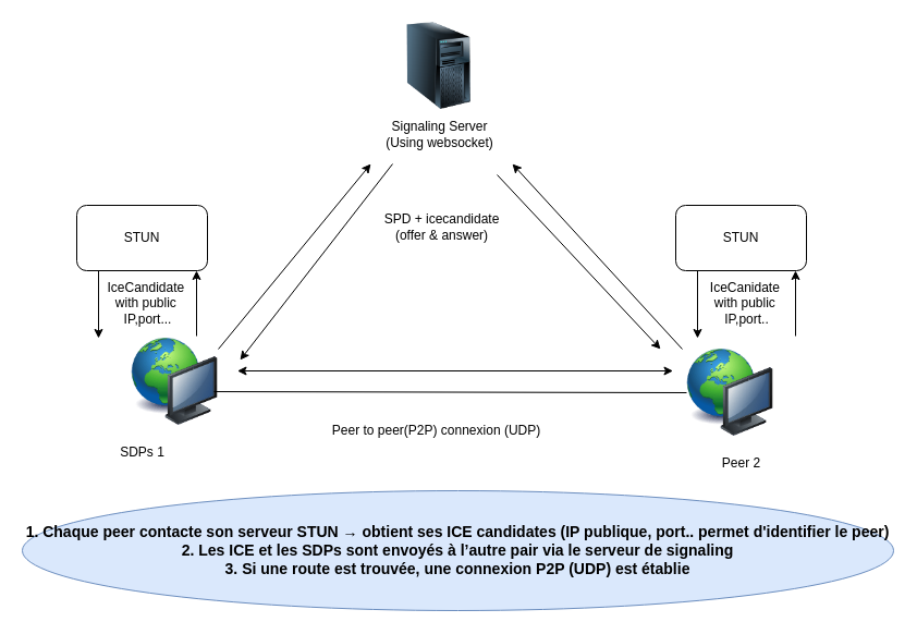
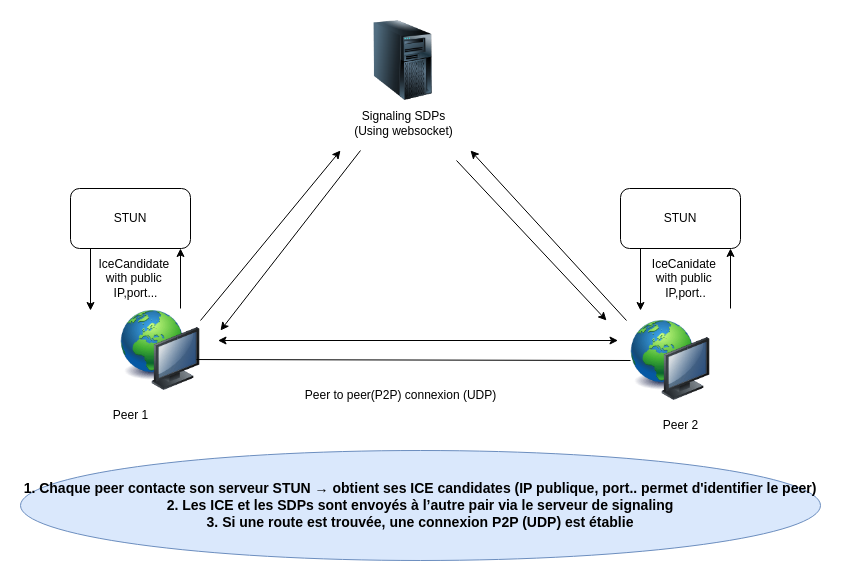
- <mxCell id="9" value="Signaling Server&lt;div&gt;(Using websocket)&lt;/div&gt;" style="text;html=1;align=center;verticalAlign=middle;resizable=0;points=[];autosize=1;strokeColor=none;fillColor=none;" parent="7" vertex="1"><mxGeometry x="-5" y="83" width="120" height="40" as="geometry" /></mxCell>
+ <mxCell id="9" value="Signaling SDPs&lt;div&gt;(Using websocket)&lt;/div&gt;" style="text;html=1;align=center;verticalAlign=middle;resizable=0;points=[];autosize=1;strokeColor=none;fillColor=none;" parent="7" vertex="1"><mxGeometry x="-5" y="83" width="120" height="40" as="geometry" /></mxCell>
- <mxCell id="25" value="SPD + icecandidate&lt;div&gt;(offer &amp;amp; answer)&lt;/div&gt;" style="text;html=1;align=center;verticalAlign=middle;resizable=0;points=[];autosize=1;strokeColor=none;fillColor=none;" parent="1" vertex="1"><mxGeometry x="340" y="188" width="130" height="40" as="geometry" /></mxCell>
- <mxCell id="15" value="SDPs 1" style="text;html=1;align=center;verticalAlign=middle;resizable=0;points=[];autosize=1;strokeColor=none;fillColor=none;" parent="1" vertex="1"><mxGeometry x="100" y="400" width="60" height="30" as="geometry" /></mxCell>
+ <mxCell id="15" value="Peer 1" style="text;html=1;align=center;verticalAlign=middle;resizable=0;points=[];autosize=1;strokeColor=none;fillColor=none;" parent="1" vertex="1"><mxGeometry x="100" y="400" width="60" height="30" as="geometry" /></mxCell>
